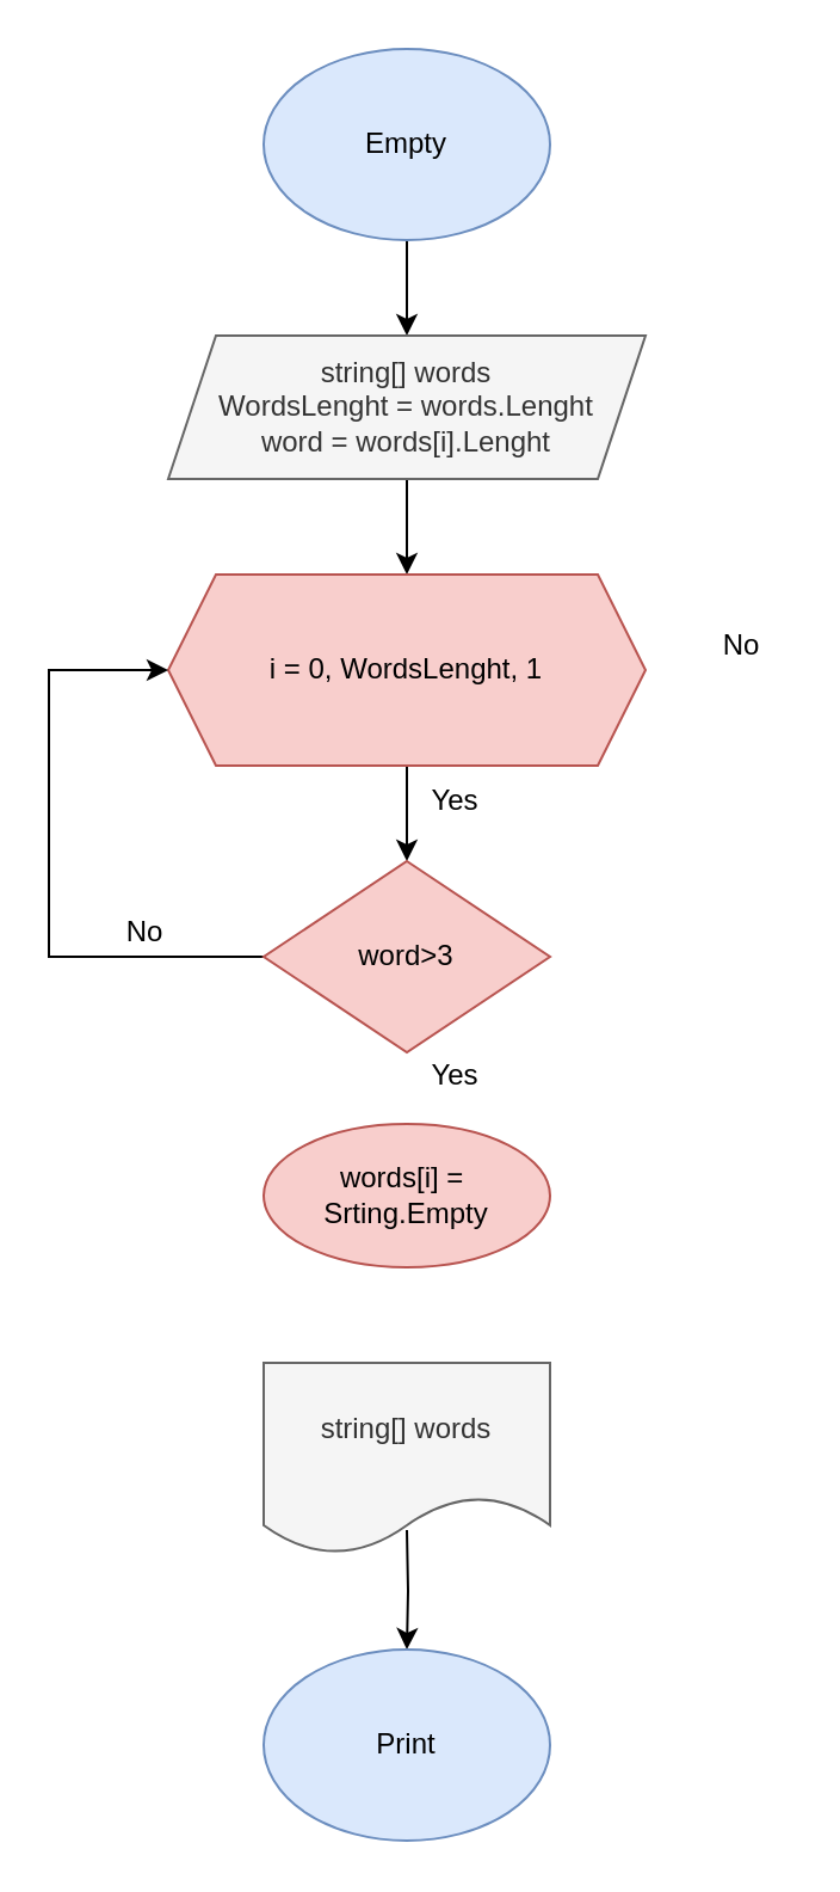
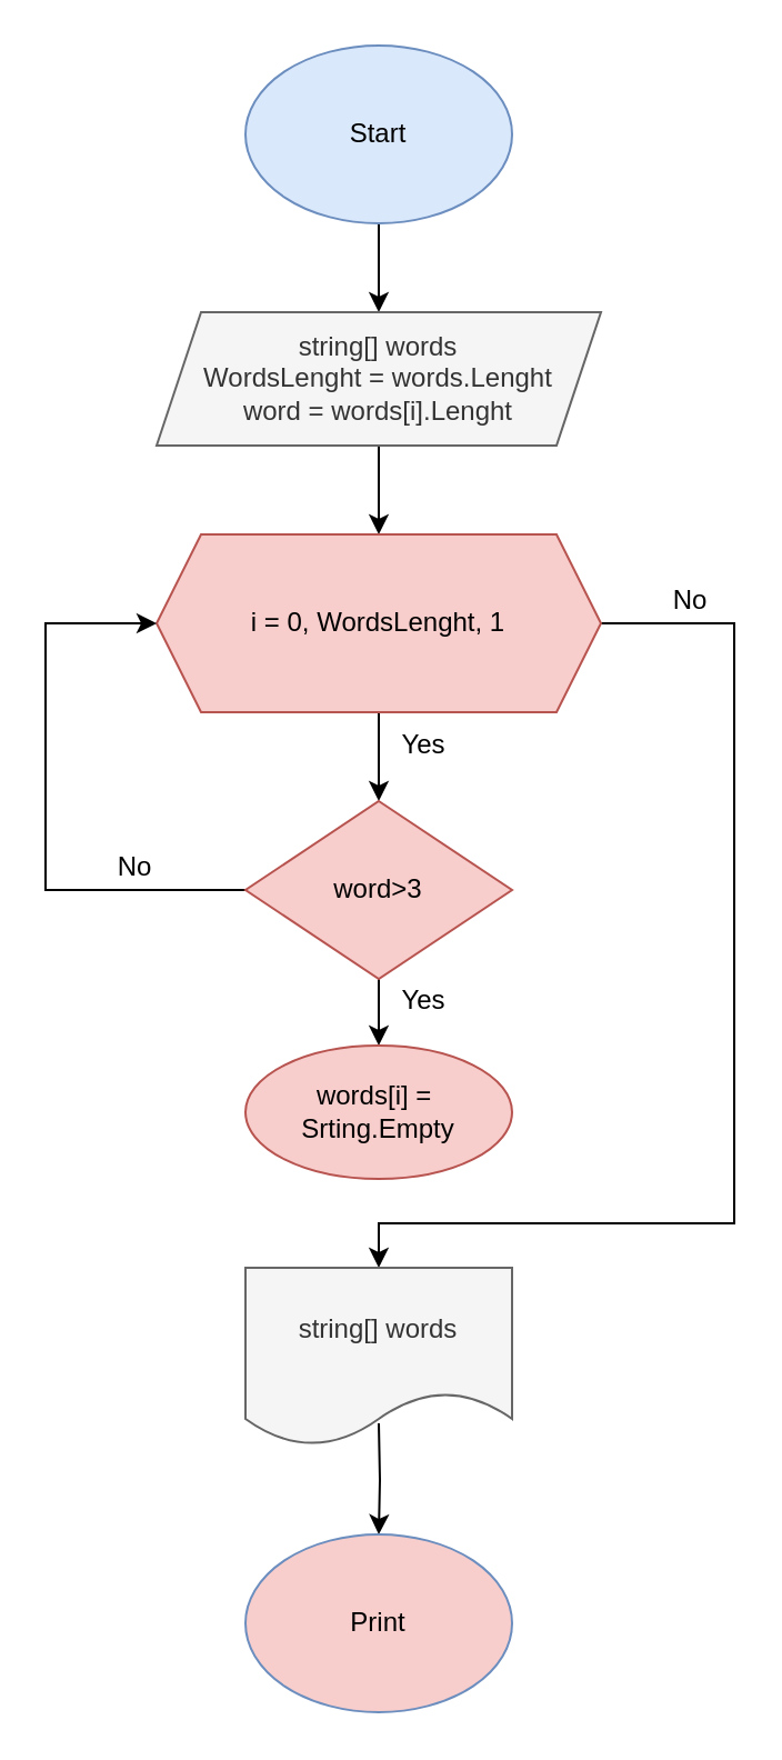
- <mxCell id="3" value="Empty" style="ellipse;whiteSpace=wrap;html=1;fillColor=#dae8fc;strokeColor=#6c8ebf;" vertex="1" parent="1"><mxGeometry x="110" y="20" width="120" height="80" as="geometry" /></mxCell>
+ <mxCell id="3" value="Start" style="ellipse;whiteSpace=wrap;html=1;fillColor=#dae8fc;strokeColor=#6c8ebf;" vertex="1" parent="1"><mxGeometry x="110" y="20" width="120" height="80" as="geometry" /></mxCell>
+ <mxCell id="9" style="edgeStyle=orthogonalEdgeStyle;rounded=0;orthogonalLoop=1;jettySize=auto;html=1;entryX=0.5;entryY=0;entryDx=0;entryDy=0;" edge="1" parent="1" source="11" target="12"><mxGeometry relative="1" as="geometry" /></mxCell>
+ <mxCell id="7" style="edgeStyle=orthogonalEdgeStyle;rounded=0;orthogonalLoop=1;jettySize=auto;html=1;entryX=0.5;entryY=0;entryDx=0;entryDy=0;" edge="1" parent="1" source="8" target="14"><mxGeometry relative="1" as="geometry"><mxPoint x="320" y="550" as="targetPoint" /><Array as="points"><mxPoint x="330" y="280" /><mxPoint x="330" y="550" /><mxPoint x="170" y="550" /></Array></mxGeometry></mxCell>
- <mxCell id="15" value="Print" style="ellipse;whiteSpace=wrap;html=1;fillColor=#dae8fc;strokeColor=#6c8ebf;" vertex="1" parent="1"><mxGeometry x="110" y="690" width="120" height="80" as="geometry" /></mxCell>
+ <mxCell id="15" value="Print" style="ellipse;whiteSpace=wrap;html=1;fillColor=#f8cecc;strokeColor=#6c8ebf;" vertex="1" parent="1"><mxGeometry x="110" y="690" width="120" height="80" as="geometry" /></mxCell>
